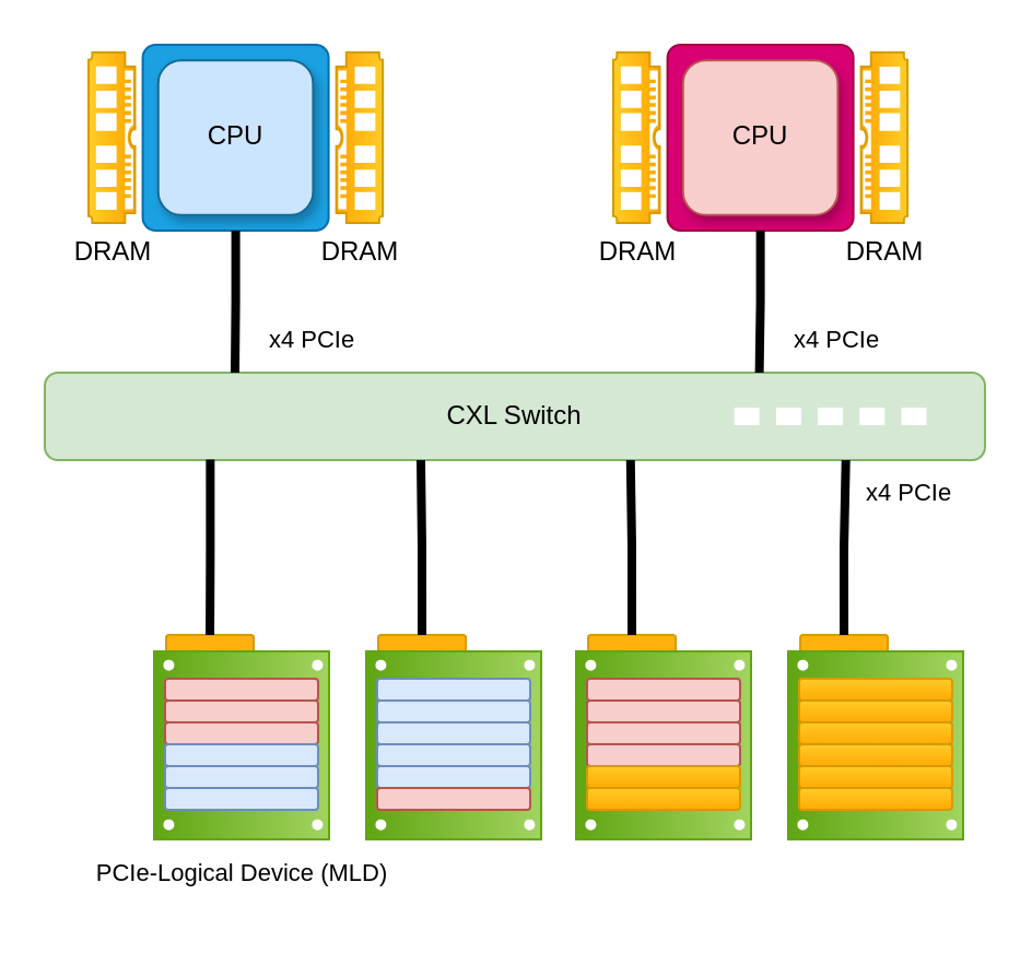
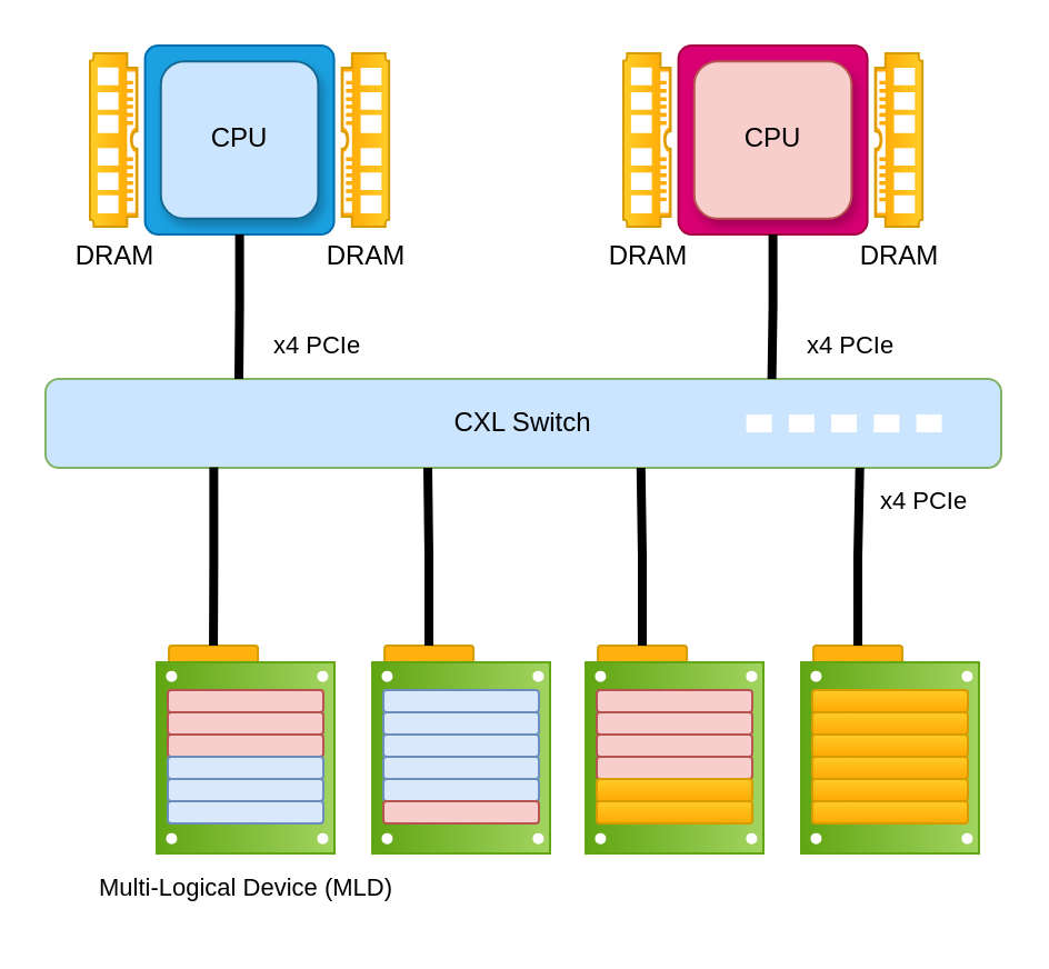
- <mxCell id="4" value="CXL Switch" style="rounded=1;whiteSpace=wrap;html=1;fillColor=#d5e8d4;strokeColor=#82b366;" parent="3" vertex="1"><mxGeometry width="430" height="40" as="geometry" /></mxCell>
+ <mxCell id="4" value="CXL Switch" style="rounded=1;whiteSpace=wrap;html=1;fillColor=#cce5ff;strokeColor=#82b366;" parent="3" vertex="1"><mxGeometry width="430" height="40" as="geometry" /></mxCell>
- <mxCell id="49" value="PCIe-Logical Device (MLD)" style="text;html=1;align=center;verticalAlign=middle;resizable=0;points=[];autosize=1;strokeColor=none;fillColor=none;fontFamily=Helvetica;fontSize=11;fontColor=default;labelBackgroundColor=default;" parent="1" vertex="1"><mxGeometry x="30" y="383.53" width="160" height="30" as="geometry" /></mxCell>
+ <mxCell id="49" value="Multi-Logical Device (MLD)" style="text;html=1;align=center;verticalAlign=middle;resizable=0;points=[];autosize=1;strokeColor=none;fillColor=none;fontFamily=Helvetica;fontSize=11;fontColor=default;labelBackgroundColor=default;" parent="1" vertex="1"><mxGeometry x="30" y="383.53" width="160" height="30" as="geometry" /></mxCell>
